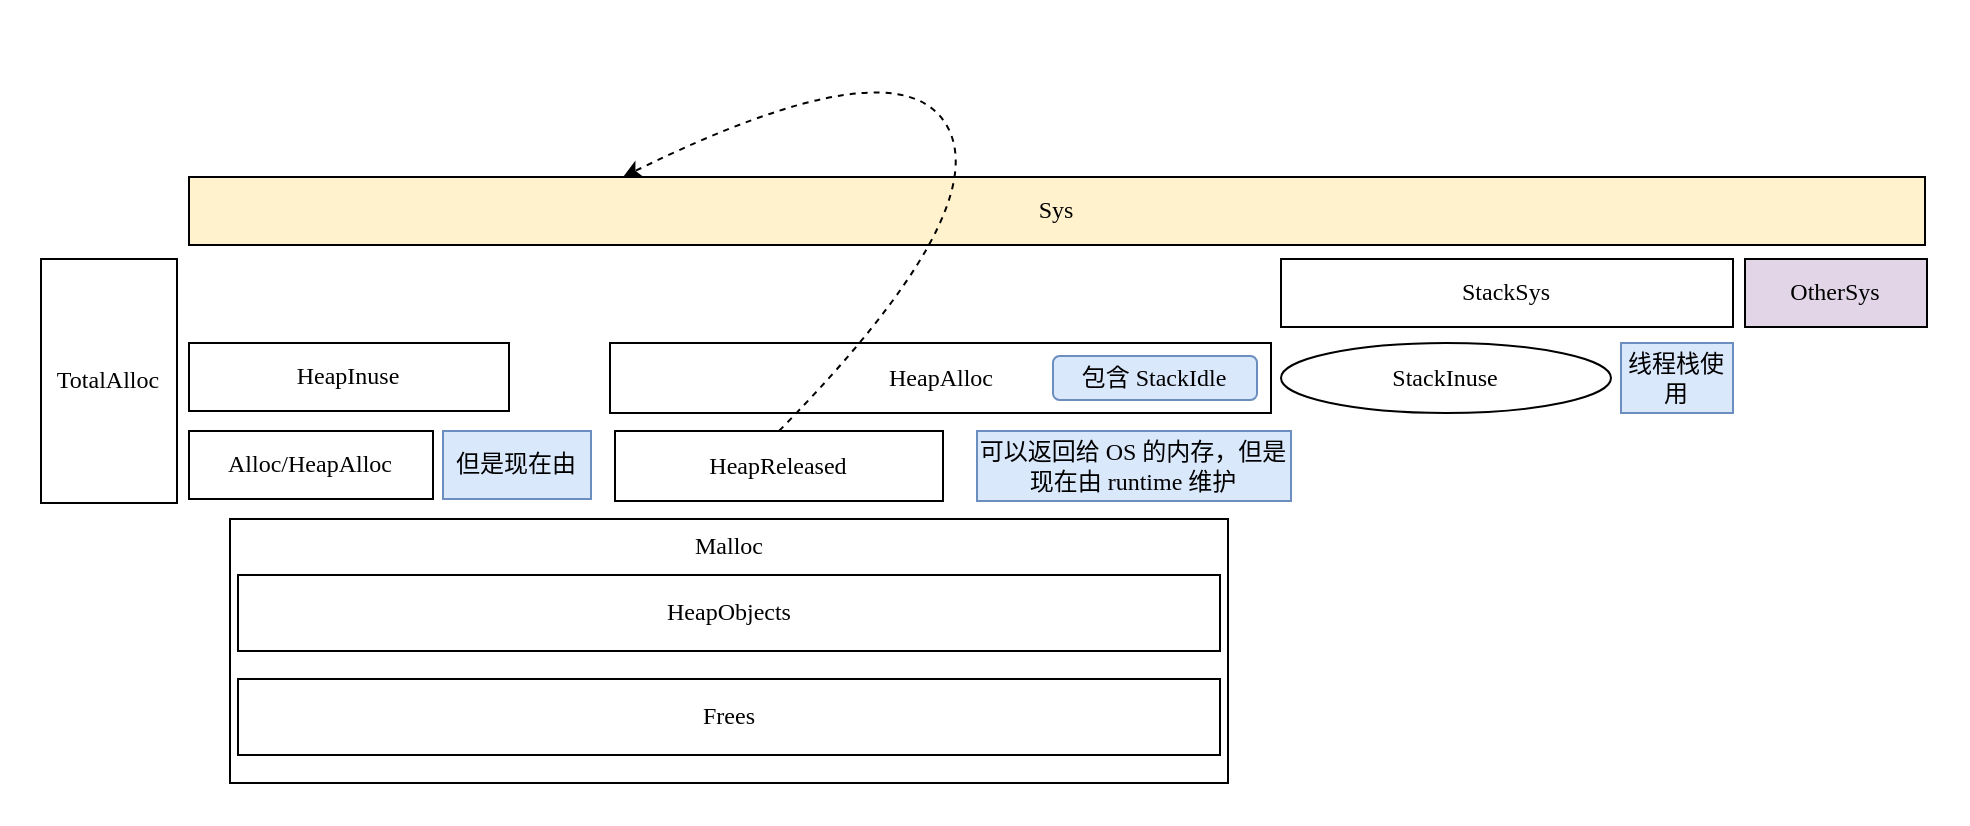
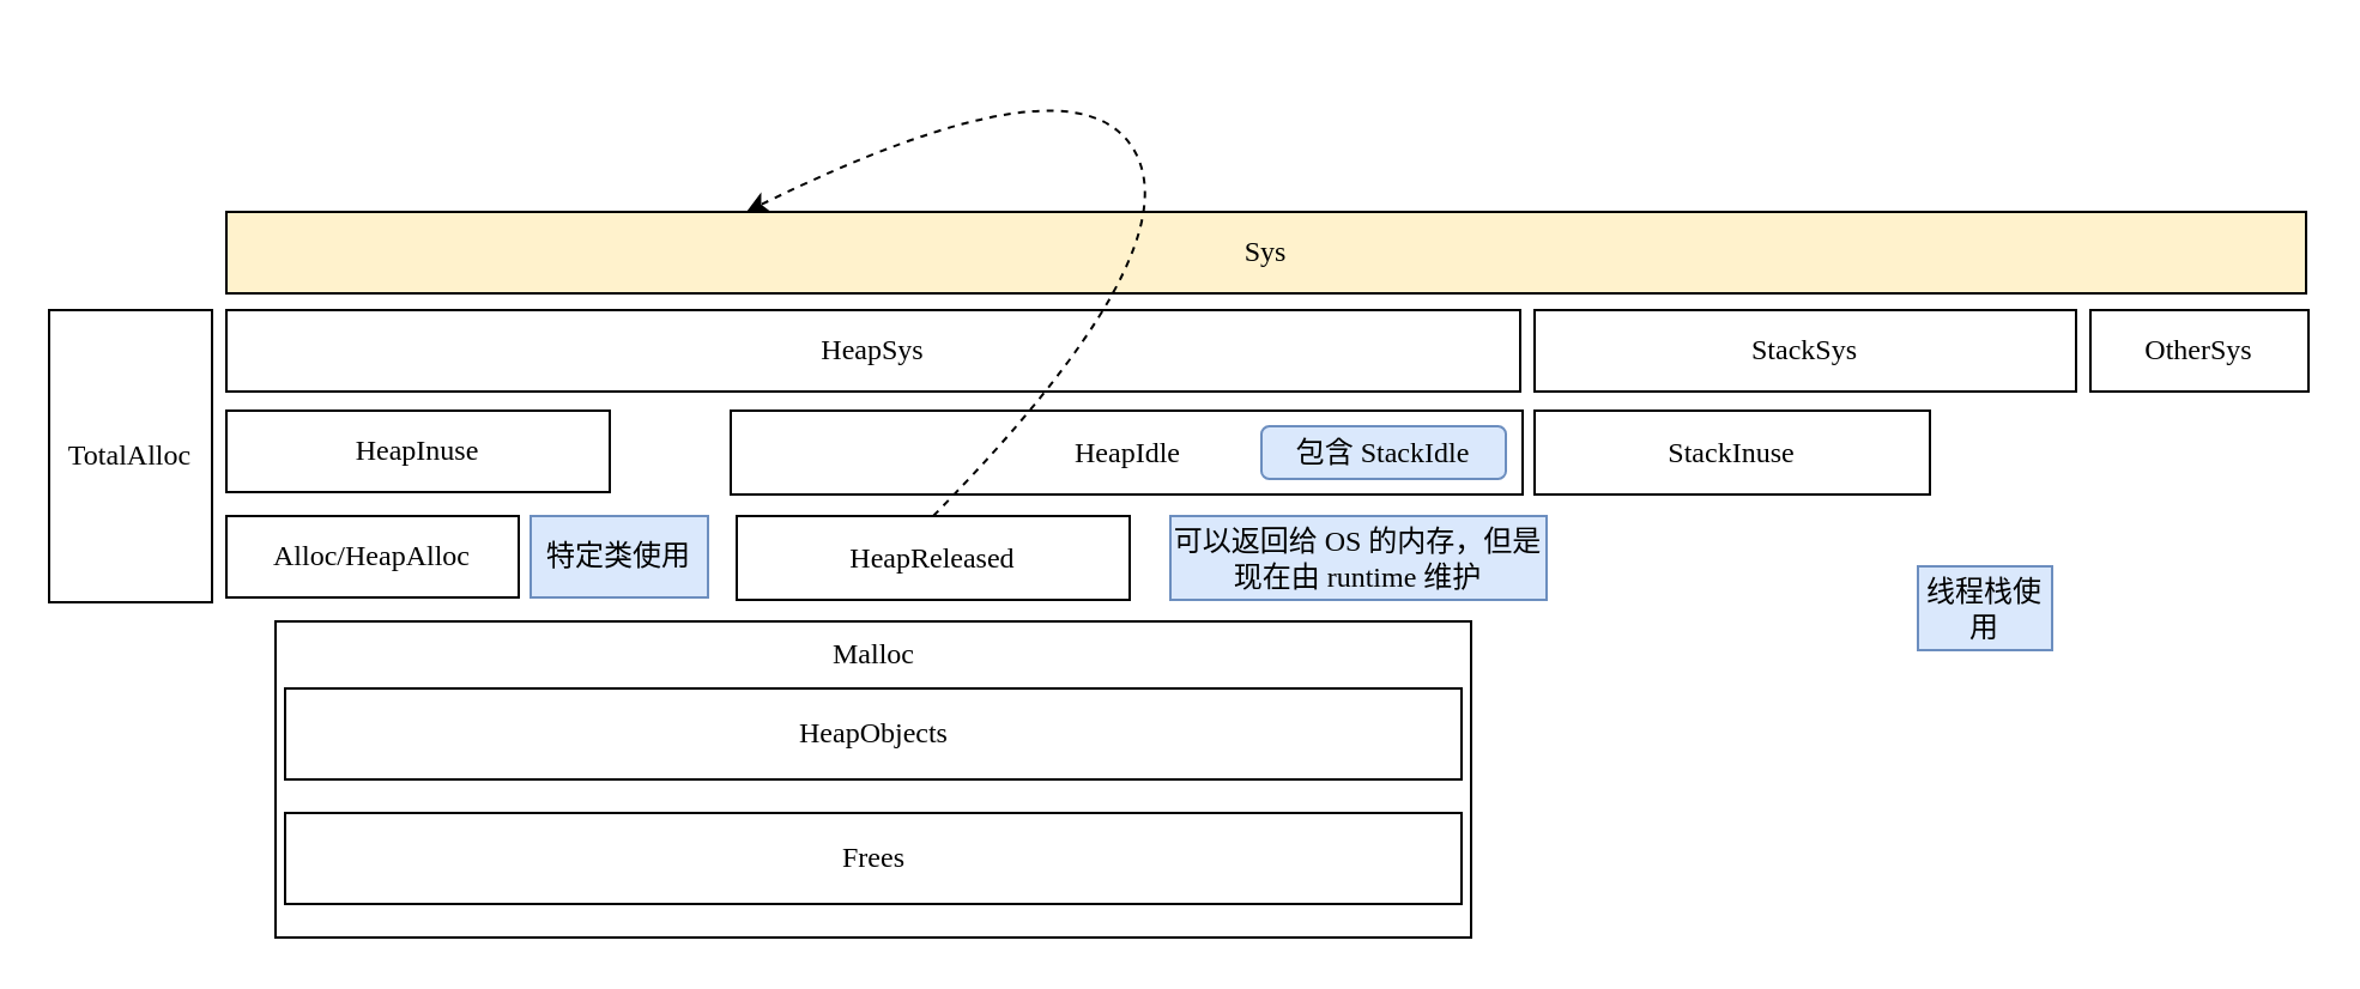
+ <mxCell id="7" value="HeapSys" style="rounded=0;whiteSpace=wrap;html=1;align=center;fontFamily=Verdana;" parent="1" vertex="1"><mxGeometry x="94" y="129" width="540" height="34" as="geometry" /></mxCell>
- <mxCell id="14" value="OtherSys" style="rounded=0;whiteSpace=wrap;html=1;align=center;fontFamily=Verdana;fillColor=#e1d5e7;" parent="1" vertex="1"><mxGeometry x="872" y="129" width="91" height="34" as="geometry" /></mxCell>
+ <mxCell id="14" value="OtherSys" style="rounded=0;whiteSpace=wrap;html=1;align=center;fontFamily=Verdana;" parent="1" vertex="1"><mxGeometry x="872" y="129" width="91" height="34" as="geometry" /></mxCell>
- <mxCell id="13" value="StackInuse" style="ellipse;whiteSpace=wrap;html=1;align=center;fontFamily=Verdana;" parent="1" vertex="1"><mxGeometry x="640" y="171" width="165" height="35" as="geometry" /></mxCell>
+ <mxCell id="13" value="StackInuse" style="rounded=0;whiteSpace=wrap;html=1;align=center;fontFamily=Verdana;" parent="1" vertex="1"><mxGeometry x="640" y="171" width="165" height="35" as="geometry" /></mxCell>
- <mxCell id="18" value="线程栈使用" style="rounded=0;whiteSpace=wrap;html=1;align=center;fontFamily=Verdana;fillColor=#dae8fc;strokeColor=#6c8ebf;" parent="1" vertex="1"><mxGeometry x="810" y="171" width="56" height="35" as="geometry" /></mxCell>
+ <mxCell id="18" value="线程栈使用" style="rounded=0;whiteSpace=wrap;html=1;align=center;fontFamily=Verdana;fillColor=#dae8fc;strokeColor=#6c8ebf;" parent="1" vertex="1"><mxGeometry x="800" y="236" width="56" height="35" as="geometry" /></mxCell>
- <mxCell id="8" value="HeapAlloc" style="rounded=0;whiteSpace=wrap;html=1;align=center;fontFamily=Verdana;" parent="1" vertex="1"><mxGeometry x="304.5" y="171" width="330.5" height="35" as="geometry" /></mxCell>
+ <mxCell id="8" value="HeapIdle" style="rounded=0;whiteSpace=wrap;html=1;align=center;fontFamily=Verdana;" parent="1" vertex="1"><mxGeometry x="304.5" y="171" width="330.5" height="35" as="geometry" /></mxCell>
- <mxCell id="17" value="但是现在由" style="rounded=0;whiteSpace=wrap;html=1;align=center;fontFamily=Verdana;fillColor=#dae8fc;strokeColor=#6c8ebf;" parent="1" vertex="1"><mxGeometry x="221" y="215" width="74" height="34" as="geometry" /></mxCell>
+ <mxCell id="17" value="特定类使用" style="rounded=0;whiteSpace=wrap;html=1;align=center;fontFamily=Verdana;fillColor=#dae8fc;strokeColor=#6c8ebf;" parent="1" vertex="1"><mxGeometry x="221" y="215" width="74" height="34" as="geometry" /></mxCell>
